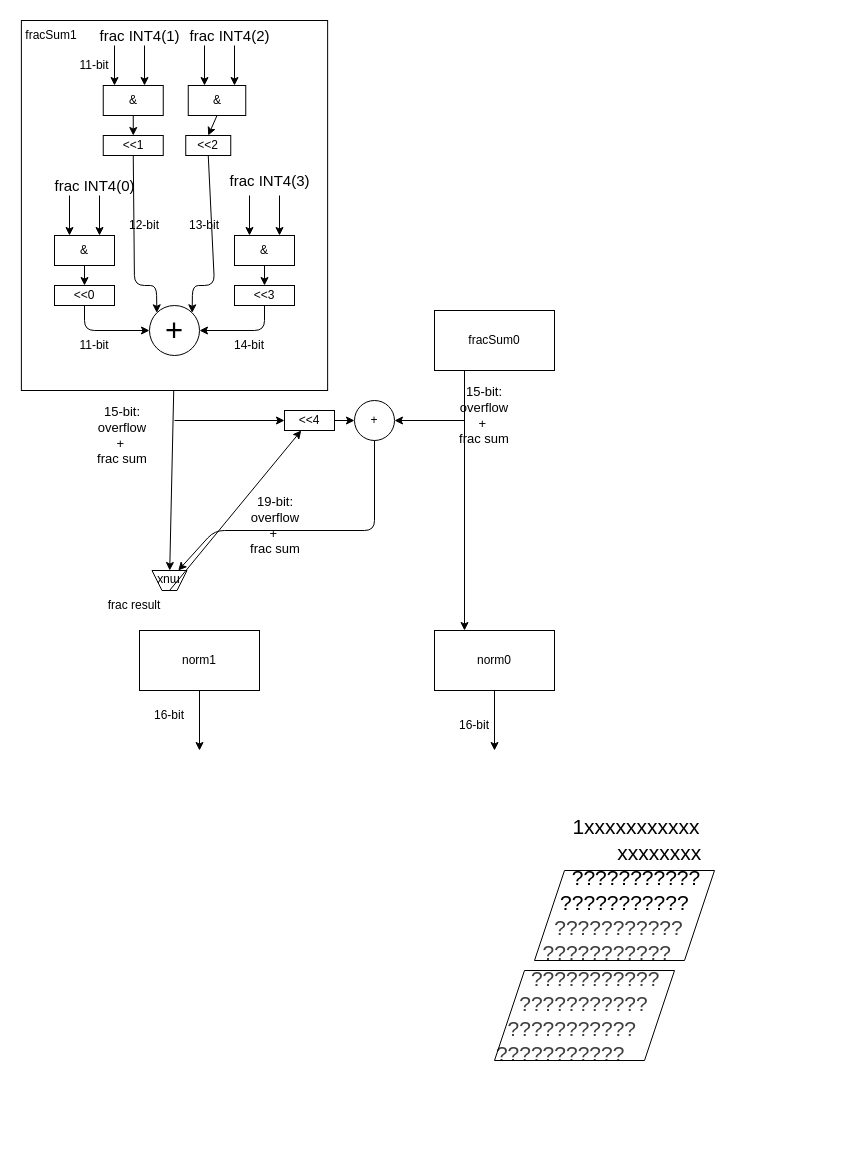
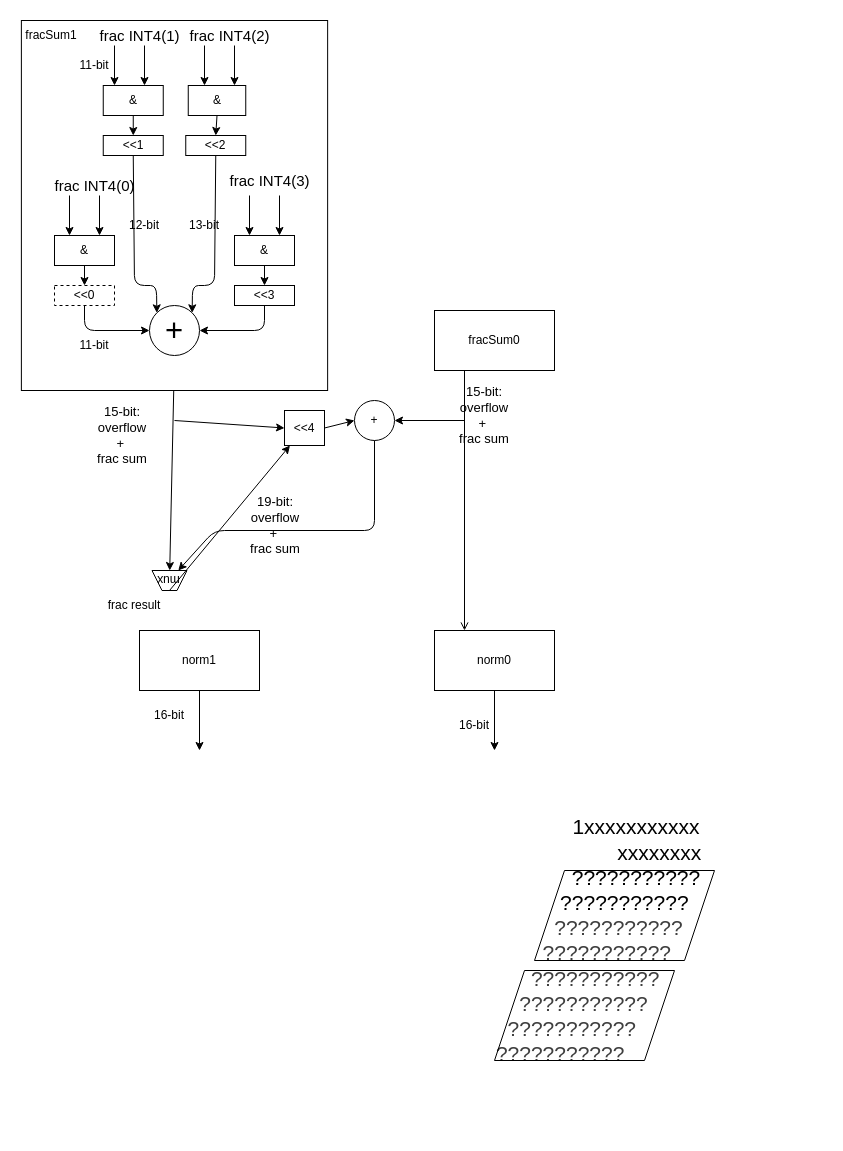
- <mxCell id="41" value="&amp;lt;&amp;lt;2" style="rounded=0;whiteSpace=wrap;html=1;" vertex="1" parent="1"><mxGeometry x="185.25" y="135" width="45" height="20" as="geometry" /></mxCell>
+ <mxCell id="41" value="&amp;lt;&amp;lt;2" style="rounded=0;whiteSpace=wrap;html=1;" vertex="1" parent="1"><mxGeometry x="185.25" y="135" width="60" height="20" as="geometry" /></mxCell>
- <mxCell id="42" value="&amp;lt;&amp;lt;0" style="rounded=0;whiteSpace=wrap;html=1;" vertex="1" parent="1"><mxGeometry x="54" y="285" width="60" height="20" as="geometry" /></mxCell>
+ <mxCell id="42" value="&amp;lt;&amp;lt;0" style="rounded=0;whiteSpace=wrap;html=1;dashed=1;" vertex="1" parent="1"><mxGeometry x="54" y="285" width="60" height="20" as="geometry" /></mxCell>
- <mxCell id="61" value="14-bit" style="text;html=1;align=center;verticalAlign=middle;whiteSpace=wrap;rounded=0;" vertex="1" parent="1"><mxGeometry x="219" y="330" width="60" height="30" as="geometry" /></mxCell>
- <mxCell id="5" value="&amp;lt;&amp;lt;4" style="rounded=0;whiteSpace=wrap;html=1;" parent="1" vertex="1"><mxGeometry x="284" y="410" width="50" height="20" as="geometry" /></mxCell>
+ <mxCell id="5" value="&amp;lt;&amp;lt;4" style="rounded=0;whiteSpace=wrap;html=1;" parent="1" vertex="1"><mxGeometry x="284" y="410" width="40" height="35" as="geometry" /></mxCell>
- <mxCell id="23" value="" style="endArrow=classic;html=1;exitX=0.25;exitY=1;exitDx=0;exitDy=0;entryX=0.25;entryY=0;entryDx=0;entryDy=0;" parent="1" source="3" target="13" edge="1"><mxGeometry width="50" height="50" relative="1" as="geometry"><mxPoint x="324" y="620" as="sourcePoint" /><mxPoint x="374" y="570" as="targetPoint" /></mxGeometry></mxCell>
+ <mxCell id="23" value="" style="endArrow=open;html=1;exitX=0.25;exitY=1;exitDx=0;exitDy=0;entryX=0.25;entryY=0;entryDx=0;entryDy=0;" parent="1" source="3" target="13" edge="1"><mxGeometry width="50" height="50" relative="1" as="geometry"><mxPoint x="324" y="620" as="sourcePoint" /><mxPoint x="374" y="570" as="targetPoint" /></mxGeometry></mxCell>
